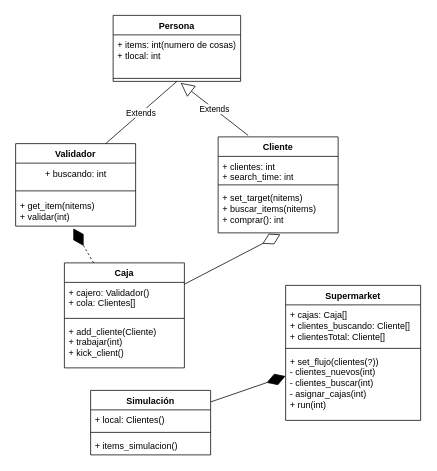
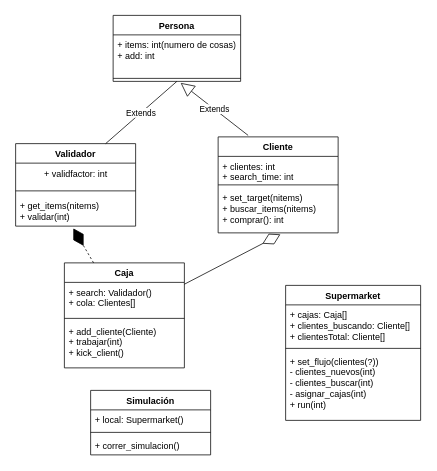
- <mxCell id="3" value="+ items: int(numero de cosas)&lt;br&gt;+ tlocal: int" style="text;strokeColor=none;fillColor=none;align=left;verticalAlign=top;spacingLeft=4;spacingRight=4;overflow=hidden;rotatable=0;points=[[0,0.5],[1,0.5]];portConstraint=eastwest;whiteSpace=wrap;html=1;" vertex="1" parent="2"><mxGeometry y="26" width="170" height="54" as="geometry" /></mxCell>
+ <mxCell id="3" value="+ items: int(numero de cosas)&lt;br&gt;+ add: int" style="text;strokeColor=none;fillColor=none;align=left;verticalAlign=top;spacingLeft=4;spacingRight=4;overflow=hidden;rotatable=0;points=[[0,0.5],[1,0.5]];portConstraint=eastwest;whiteSpace=wrap;html=1;" vertex="1" parent="2"><mxGeometry y="26" width="170" height="54" as="geometry" /></mxCell>
- <mxCell id="7" value="+ buscando: int" style="text;html=1;align=center;verticalAlign=middle;resizable=0;points=[];autosize=1;strokeColor=none;fillColor=none;" vertex="1" parent="6"><mxGeometry y="26" width="160" height="30" as="geometry" /></mxCell>
+ <mxCell id="7" value="+ validfactor: int" style="text;html=1;align=center;verticalAlign=middle;resizable=0;points=[];autosize=1;strokeColor=none;fillColor=none;" vertex="1" parent="6"><mxGeometry y="26" width="160" height="30" as="geometry" /></mxCell>
- <mxCell id="9" value="+ get_item(nitems)&lt;br&gt;+ validar(int)" style="text;strokeColor=none;fillColor=none;align=left;verticalAlign=top;spacingLeft=4;spacingRight=4;overflow=hidden;rotatable=0;points=[[0,0.5],[1,0.5]];portConstraint=eastwest;whiteSpace=wrap;html=1;" vertex="1" parent="6"><mxGeometry y="70" width="160" height="40" as="geometry" /></mxCell>
+ <mxCell id="9" value="+ get_items(nitems)&lt;br&gt;+ validar(int)" style="text;strokeColor=none;fillColor=none;align=left;verticalAlign=top;spacingLeft=4;spacingRight=4;overflow=hidden;rotatable=0;points=[[0,0.5],[1,0.5]];portConstraint=eastwest;whiteSpace=wrap;html=1;" vertex="1" parent="6"><mxGeometry y="70" width="160" height="40" as="geometry" /></mxCell>
- <mxCell id="17" value="+ cajero: Validador()&lt;br&gt;+ cola: Clientes[]" style="text;strokeColor=none;fillColor=none;align=left;verticalAlign=top;spacingLeft=4;spacingRight=4;overflow=hidden;rotatable=0;points=[[0,0.5],[1,0.5]];portConstraint=eastwest;whiteSpace=wrap;html=1;" vertex="1" parent="16"><mxGeometry y="26" width="160" height="44" as="geometry" /></mxCell>
+ <mxCell id="17" value="+ search: Validador()&lt;br&gt;+ cola: Clientes[]" style="text;strokeColor=none;fillColor=none;align=left;verticalAlign=top;spacingLeft=4;spacingRight=4;overflow=hidden;rotatable=0;points=[[0,0.5],[1,0.5]];portConstraint=eastwest;whiteSpace=wrap;html=1;" vertex="1" parent="16"><mxGeometry y="26" width="160" height="44" as="geometry" /></mxCell>
- <mxCell id="30" value="" style="endArrow=diamondThin;endFill=1;endSize=24;html=1;rounded=0;" edge="1" parent="1" source="26" target="22"><mxGeometry width="160" relative="1" as="geometry"><mxPoint x="140" y="610" as="sourcePoint" /><mxPoint x="300" y="610" as="targetPoint" /></mxGeometry></mxCell>
- <mxCell id="27" value="+ local: Clientes()" style="text;strokeColor=none;fillColor=none;align=left;verticalAlign=top;spacingLeft=4;spacingRight=4;overflow=hidden;rotatable=0;points=[[0,0.5],[1,0.5]];portConstraint=eastwest;whiteSpace=wrap;html=1;" vertex="1" parent="26"><mxGeometry y="26" width="160" height="26" as="geometry" /></mxCell>
+ <mxCell id="27" value="+ local: Supermarket()" style="text;strokeColor=none;fillColor=none;align=left;verticalAlign=top;spacingLeft=4;spacingRight=4;overflow=hidden;rotatable=0;points=[[0,0.5],[1,0.5]];portConstraint=eastwest;whiteSpace=wrap;html=1;" vertex="1" parent="26"><mxGeometry y="26" width="160" height="26" as="geometry" /></mxCell>
- <mxCell id="29" value="+ items_simulacion()" style="text;strokeColor=none;fillColor=none;align=left;verticalAlign=top;spacingLeft=4;spacingRight=4;overflow=hidden;rotatable=0;points=[[0,0.5],[1,0.5]];portConstraint=eastwest;whiteSpace=wrap;html=1;" vertex="1" parent="26"><mxGeometry y="60" width="160" height="26" as="geometry" /></mxCell>
+ <mxCell id="29" value="+ correr_simulacion()" style="text;strokeColor=none;fillColor=none;align=left;verticalAlign=top;spacingLeft=4;spacingRight=4;overflow=hidden;rotatable=0;points=[[0,0.5],[1,0.5]];portConstraint=eastwest;whiteSpace=wrap;html=1;" vertex="1" parent="26"><mxGeometry y="60" width="160" height="26" as="geometry" /></mxCell>
